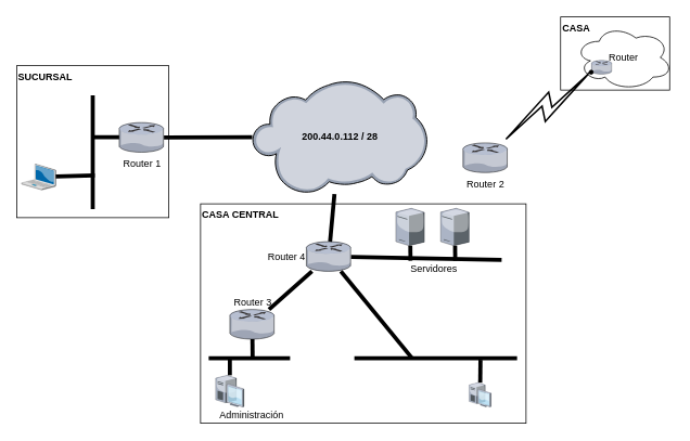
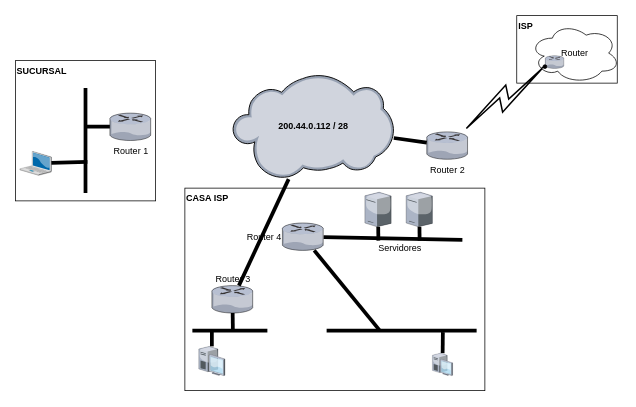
- <mxCell id="4" value="CASA" style="rounded=0;whiteSpace=wrap;html=1;fillColor=none;align=left;fontStyle=1;verticalAlign=top;" vertex="1" parent="1"><mxGeometry x="688.5" y="20" width="134" height="90" as="geometry" /></mxCell>
+ <mxCell id="4" value="ISP" style="rounded=0;whiteSpace=wrap;html=1;fillColor=none;align=left;fontStyle=1;verticalAlign=top;" vertex="1" parent="1"><mxGeometry x="688.5" y="20" width="134" height="90" as="geometry" /></mxCell>
- <mxCell id="11" value="" style="endArrow=none;html=1;strokeWidth=5;" edge="1" parent="1" source="9" target="7"><mxGeometry width="50" height="50" relative="1" as="geometry"><mxPoint x="136" y="320" as="sourcePoint" /><mxPoint x="186" y="270" as="targetPoint" /></mxGeometry></mxCell>
+ <mxCell id="11" value="" style="endArrow=none;html=1;strokeWidth=5;" edge="1" parent="1" source="9" target="6"><mxGeometry width="50" height="50" relative="1" as="geometry"><mxPoint x="136" y="320" as="sourcePoint" /><mxPoint x="186" y="270" as="targetPoint" /></mxGeometry></mxCell>
+ <mxCell id="12" value="" style="endArrow=none;html=1;strokeWidth=5;" edge="1" parent="1" source="9" target="8"><mxGeometry width="50" height="50" relative="1" as="geometry"><mxPoint x="596" y="260" as="sourcePoint" /><mxPoint x="646" y="210" as="targetPoint" /></mxGeometry></mxCell>
- <mxCell id="3" value="CASA CENTRAL" style="rounded=0;whiteSpace=wrap;html=1;fillColor=none;align=left;verticalAlign=top;fontStyle=1" vertex="1" parent="1"><mxGeometry x="246" y="250" width="400" height="270" as="geometry" /></mxCell>
+ <mxCell id="3" value="CASA ISP" style="rounded=0;whiteSpace=wrap;html=1;fillColor=none;align=left;verticalAlign=top;fontStyle=1" vertex="1" parent="1"><mxGeometry x="246" y="250" width="400" height="270" as="geometry" /></mxCell>
- <mxCell id="39" value="" style="endArrow=none;html=1;strokeWidth=5;" edge="1" parent="1" source="5" target="9"><mxGeometry width="50" height="50" relative="1" as="geometry"><mxPoint x="146" y="490" as="sourcePoint" /><mxPoint x="196" y="440" as="targetPoint" /></mxGeometry></mxCell>
- <mxCell id="10" value="" style="endArrow=none;html=1;strokeWidth=5;" edge="1" parent="1" source="5" target="6"><mxGeometry width="50" height="50" relative="1" as="geometry"><mxPoint x="146" y="490" as="sourcePoint" /><mxPoint x="196" y="440" as="targetPoint" /></mxGeometry></mxCell>
- <mxCell id="37" value="Administración" style="text;html=1;strokeColor=none;fillColor=none;align=center;verticalAlign=middle;whiteSpace=wrap;rounded=0;" vertex="1" parent="1"><mxGeometry x="262" y="500" width="94" height="20" as="geometry" /></mxCell>
